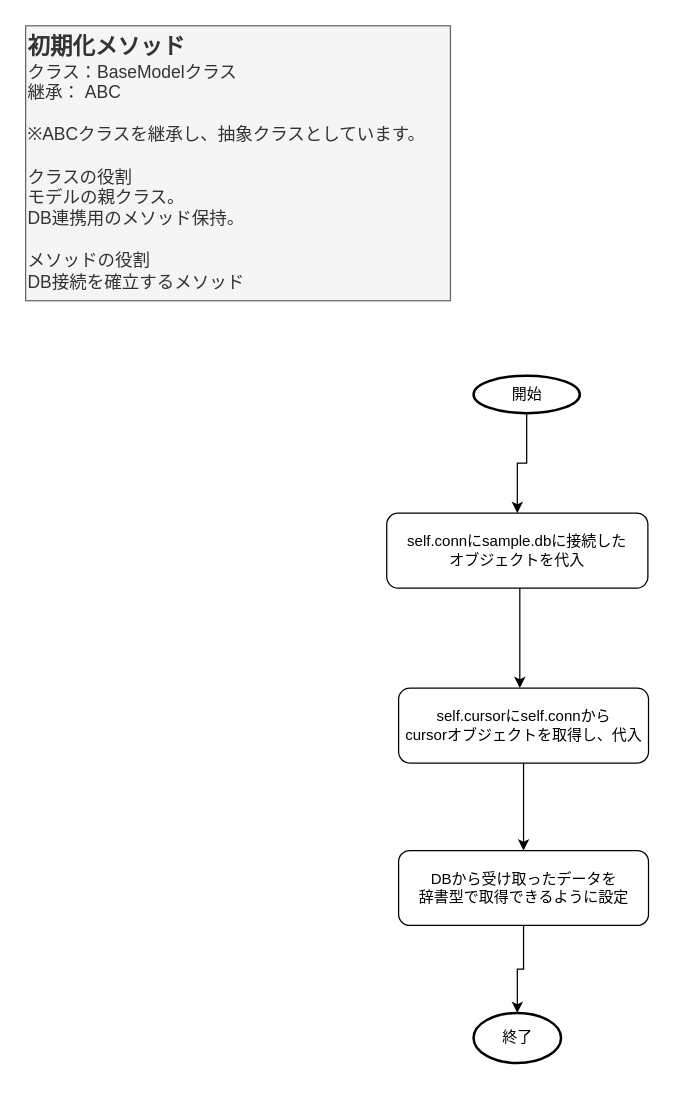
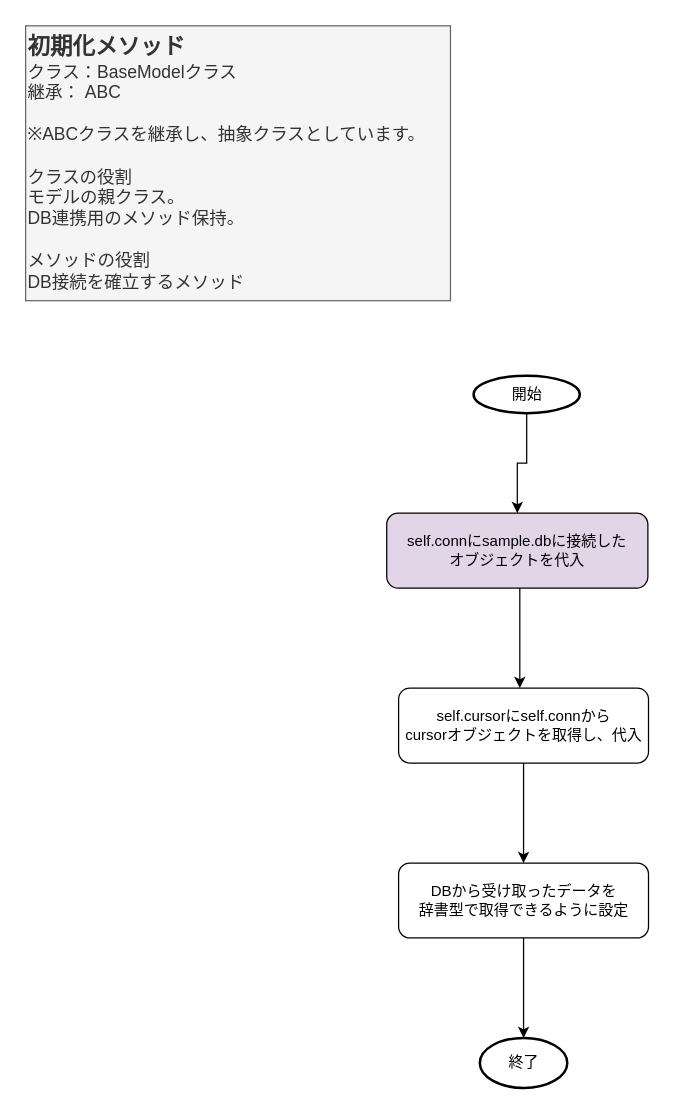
- <mxCell id="7" value="self.connにsample.dbに接続した&lt;br&gt;オブジェクトを代入" style="rounded=1;whiteSpace=wrap;html=1;" parent="1" vertex="1"><mxGeometry x="309" y="410" width="209" height="60" as="geometry" /></mxCell>
+ <mxCell id="7" value="self.connにsample.dbに接続した&lt;br&gt;オブジェクトを代入" style="rounded=1;whiteSpace=wrap;html=1;fillColor=#e1d5e7;" parent="1" vertex="1"><mxGeometry x="309" y="410" width="209" height="60" as="geometry" /></mxCell>
- <mxCell id="10" value="DBから受け取ったデータを&lt;div&gt;辞書型で取得できるように設定&lt;/div&gt;" style="rounded=1;whiteSpace=wrap;html=1;" parent="1" vertex="1"><mxGeometry x="318.5" y="680" width="200" height="60" as="geometry" /></mxCell>
+ <mxCell id="10" value="DBから受け取ったデータを&lt;div&gt;辞書型で取得できるように設定&lt;/div&gt;" style="rounded=1;whiteSpace=wrap;html=1;" parent="1" vertex="1"><mxGeometry x="318.5" y="690" width="200" height="60" as="geometry" /></mxCell>
- <mxCell id="8" value="終了" style="strokeWidth=2;html=1;shape=mxgraph.flowchart.start_1;whiteSpace=wrap;" parent="1" vertex="1"><mxGeometry x="378.5" y="810" width="70" height="40" as="geometry" /></mxCell>
+ <mxCell id="8" value="終了" style="strokeWidth=2;html=1;shape=mxgraph.flowchart.start_1;whiteSpace=wrap;" parent="1" vertex="1"><mxGeometry x="383.5" y="830" width="70" height="40" as="geometry" /></mxCell>
